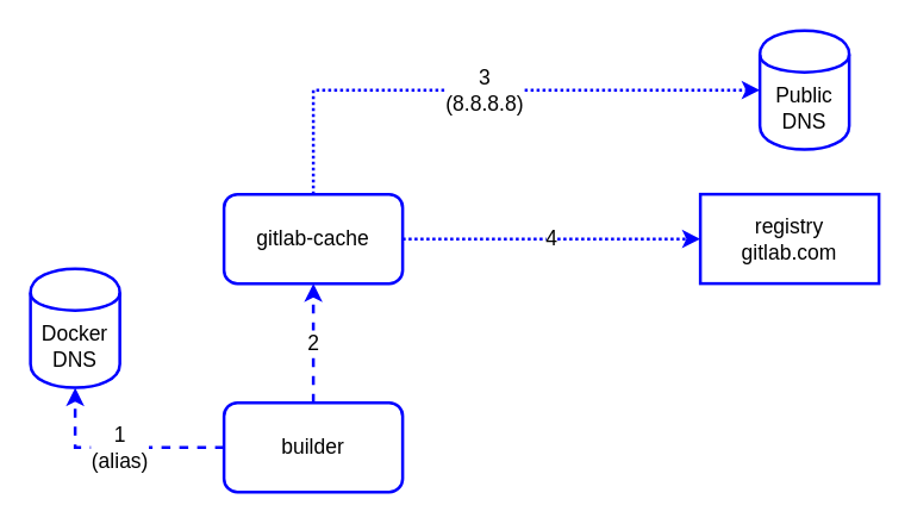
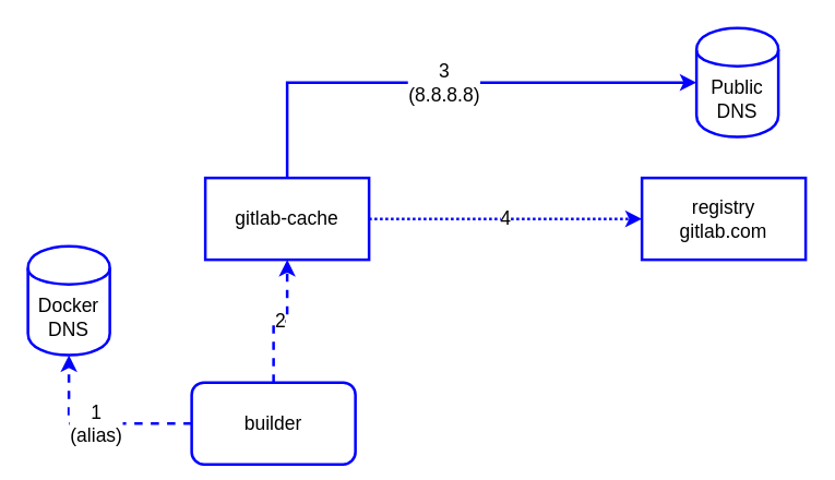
- <mxCell id="3" value="&lt;div&gt;3&lt;/div&gt;&lt;div&gt;(8.8.8.8)&lt;/div&gt;" style="edgeStyle=orthogonalEdgeStyle;rounded=0;orthogonalLoop=1;jettySize=auto;html=1;exitX=0.5;exitY=0;exitDx=0;exitDy=0;entryX=0;entryY=0.5;entryDx=0;entryDy=0;strokeColor=#0000FF;strokeWidth=2;fontSize=14;dashed=1;dashPattern=1 1;" edge="1" parent="1" source="4" target="10"><mxGeometry relative="1" as="geometry" /></mxCell>
+ <mxCell id="3" value="&lt;div&gt;3&lt;/div&gt;&lt;div&gt;(8.8.8.8)&lt;/div&gt;" style="edgeStyle=orthogonalEdgeStyle;rounded=0;orthogonalLoop=1;jettySize=auto;html=1;exitX=0.5;exitY=0;exitDx=0;exitDy=0;entryX=0;entryY=0.5;entryDx=0;entryDy=0;strokeColor=#0000FF;strokeWidth=2;fontSize=14;dashed=0;dashPattern=1 1;" edge="1" parent="1" source="4" target="10"><mxGeometry relative="1" as="geometry" /></mxCell>
- <mxCell id="4" value="gitlab-cache" style="rounded=1;whiteSpace=wrap;html=1;strokeColor=#0000FF;strokeWidth=2;fontSize=14;" vertex="1" parent="1"><mxGeometry x="150" y="130" width="120" height="60" as="geometry" /></mxCell>
+ <mxCell id="4" value="gitlab-cache" style="whiteSpace=wrap;html=1;strokeColor=#0000FF;strokeWidth=2;fontSize=14;rounded=0;" vertex="1" parent="1"><mxGeometry x="150" y="130" width="120" height="60" as="geometry" /></mxCell>
- <mxCell id="7" value="builder" style="rounded=1;whiteSpace=wrap;html=1;strokeColor=#0000FF;strokeWidth=2;fontSize=14;" vertex="1" parent="1"><mxGeometry x="150" y="270" width="120" height="60" as="geometry" /></mxCell>
+ <mxCell id="7" value="builder" style="rounded=1;whiteSpace=wrap;html=1;strokeColor=#0000FF;strokeWidth=2;fontSize=14;" vertex="1" parent="1"><mxGeometry x="140" y="280" width="120" height="60" as="geometry" /></mxCell>
